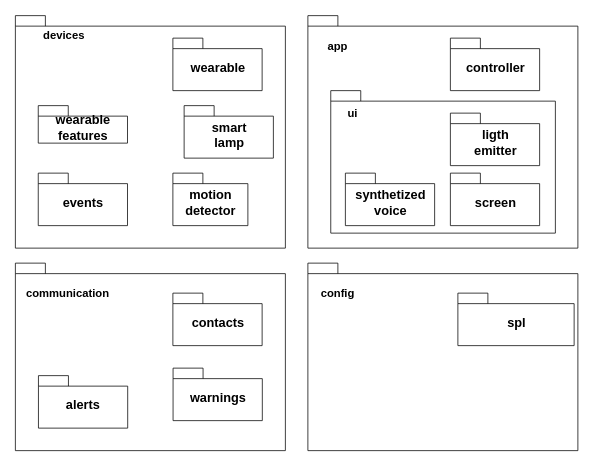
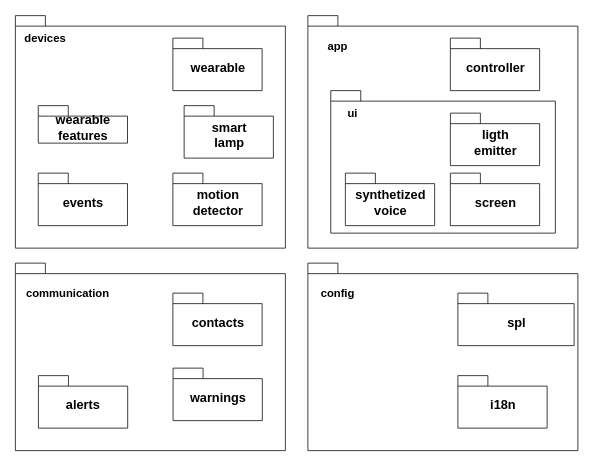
- <mxCell id="9" value="&lt;b&gt;&lt;font style=&quot;font-size: 15px&quot;&gt;devices&lt;/font&gt;&lt;/b&gt;" style="text;html=1;strokeColor=none;fillColor=none;align=center;verticalAlign=middle;whiteSpace=wrap;rounded=0;" parent="1" vertex="1"><mxGeometry x="65" y="35" width="40" height="20" as="geometry" /></mxCell>
+ <mxCell id="9" value="&lt;b&gt;&lt;font style=&quot;font-size: 15px&quot;&gt;devices&lt;/font&gt;&lt;/b&gt;" style="text;html=1;strokeColor=none;fillColor=none;align=center;verticalAlign=middle;whiteSpace=wrap;rounded=0;" parent="1" vertex="1"><mxGeometry x="40" width="40" height="20" as="geometry" y="40" /></mxCell>
- <mxCell id="12" value="&lt;font style=&quot;font-size: 17px&quot;&gt;motion&lt;br&gt;detector&lt;br&gt;&lt;/font&gt;" style="shape=folder;fontStyle=1;spacingTop=10;tabWidth=40;tabHeight=14;tabPosition=left;html=1;" parent="1" vertex="1"><mxGeometry x="230" y="230" width="100" height="70" as="geometry" /></mxCell>
+ <mxCell id="12" value="&lt;font style=&quot;font-size: 17px&quot;&gt;motion&lt;br&gt;detector&lt;br&gt;&lt;/font&gt;" style="shape=folder;fontStyle=1;spacingTop=10;tabWidth=40;tabHeight=14;tabPosition=left;html=1;" parent="1" vertex="1"><mxGeometry x="230" y="230" width="119" height="70" as="geometry" /></mxCell>
+ <mxCell id="10" value="&lt;font style=&quot;font-size: 17px&quot;&gt;i18n&lt;br&gt;&lt;/font&gt;" style="shape=folder;fontStyle=1;spacingTop=10;tabWidth=40;tabHeight=14;tabPosition=left;html=1;" parent="1" vertex="1"><mxGeometry x="610" y="500" width="119" height="70" as="geometry" /></mxCell>
